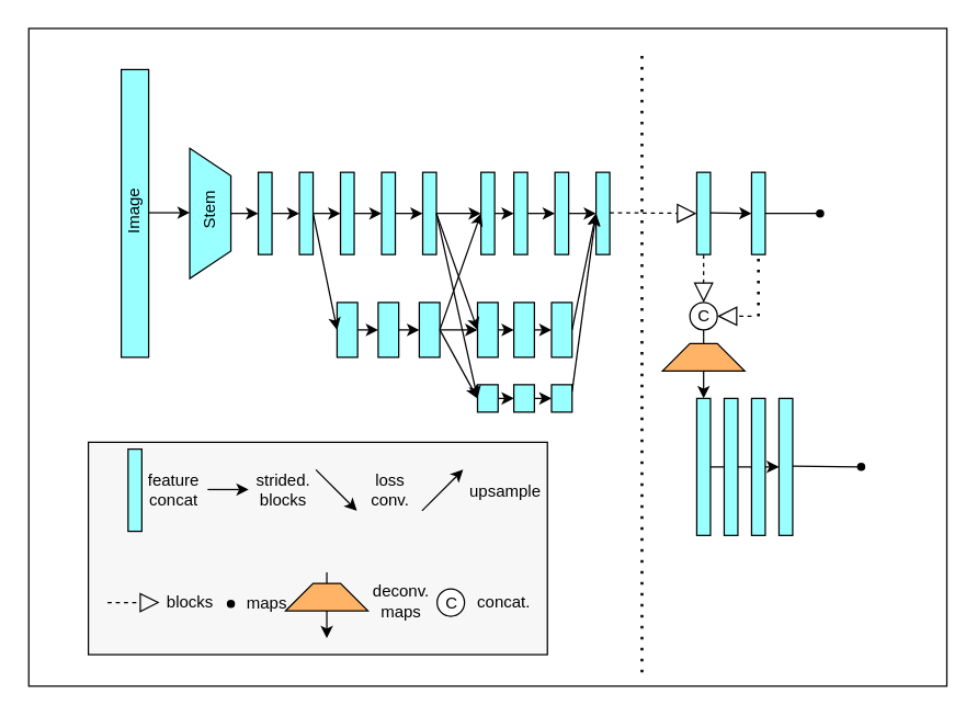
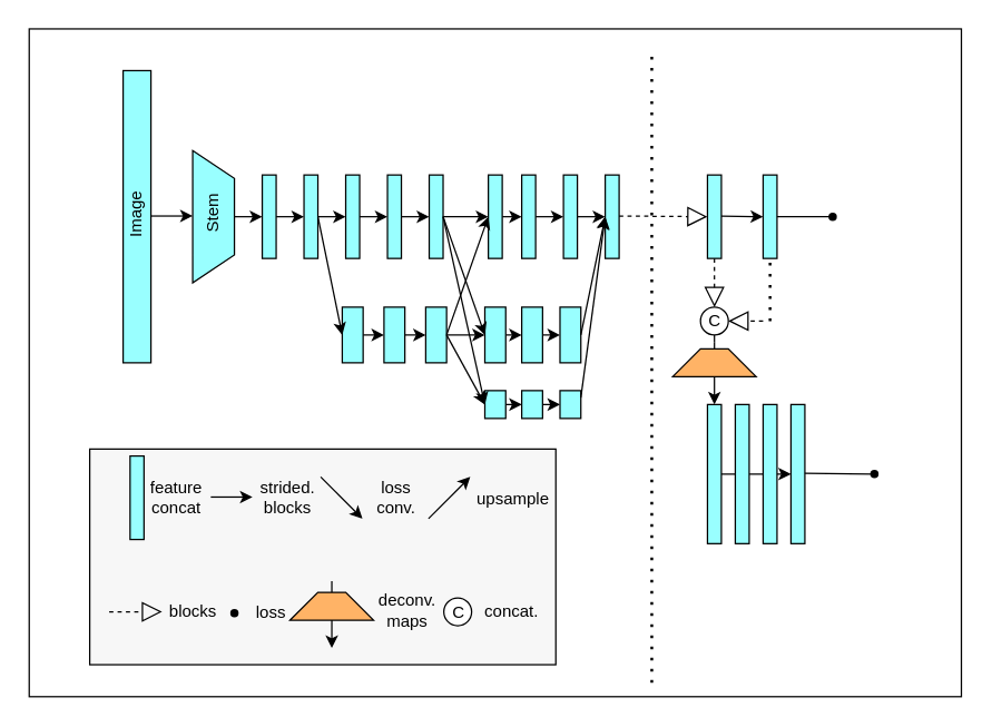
- <mxCell id="82" value="maps" style="text;html=1;resizable=0;autosize=1;align=center;verticalAlign=middle;points=[];fillColor=none;strokeColor=none;rounded=0;" vertex="1" parent="1"><mxGeometry x="174" y="425" width="40" height="30" as="geometry" /></mxCell>
+ <mxCell id="82" value="loss" style="text;html=1;resizable=0;autosize=1;align=center;verticalAlign=middle;points=[];fillColor=none;strokeColor=none;rounded=0;" vertex="1" parent="1"><mxGeometry x="174" y="425" width="40" height="30" as="geometry" /></mxCell>
